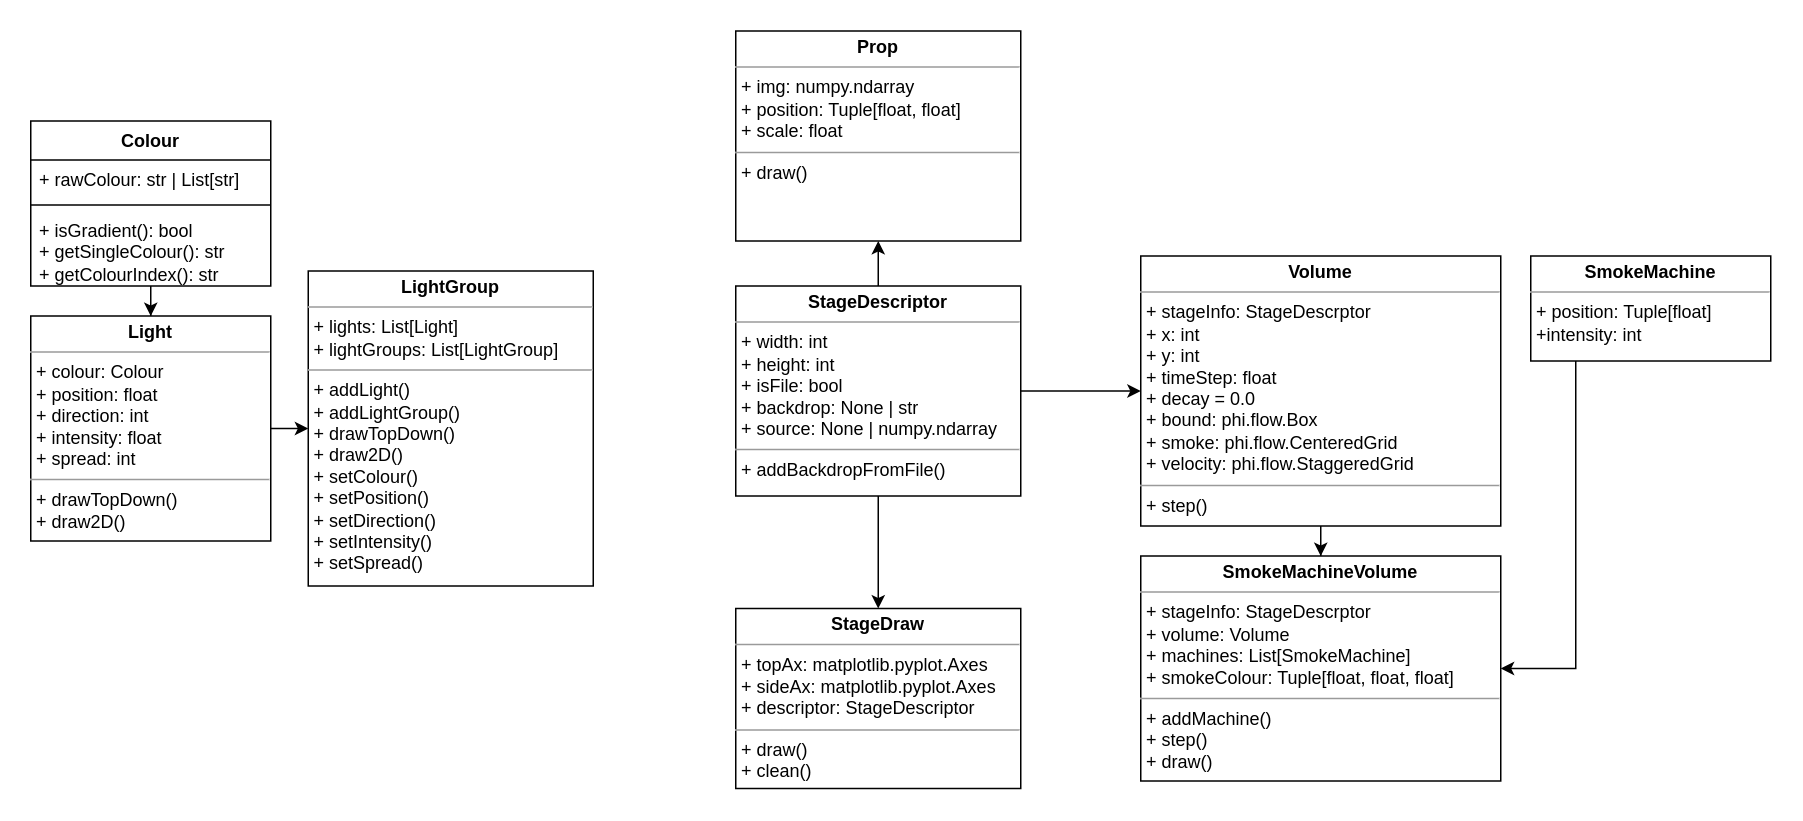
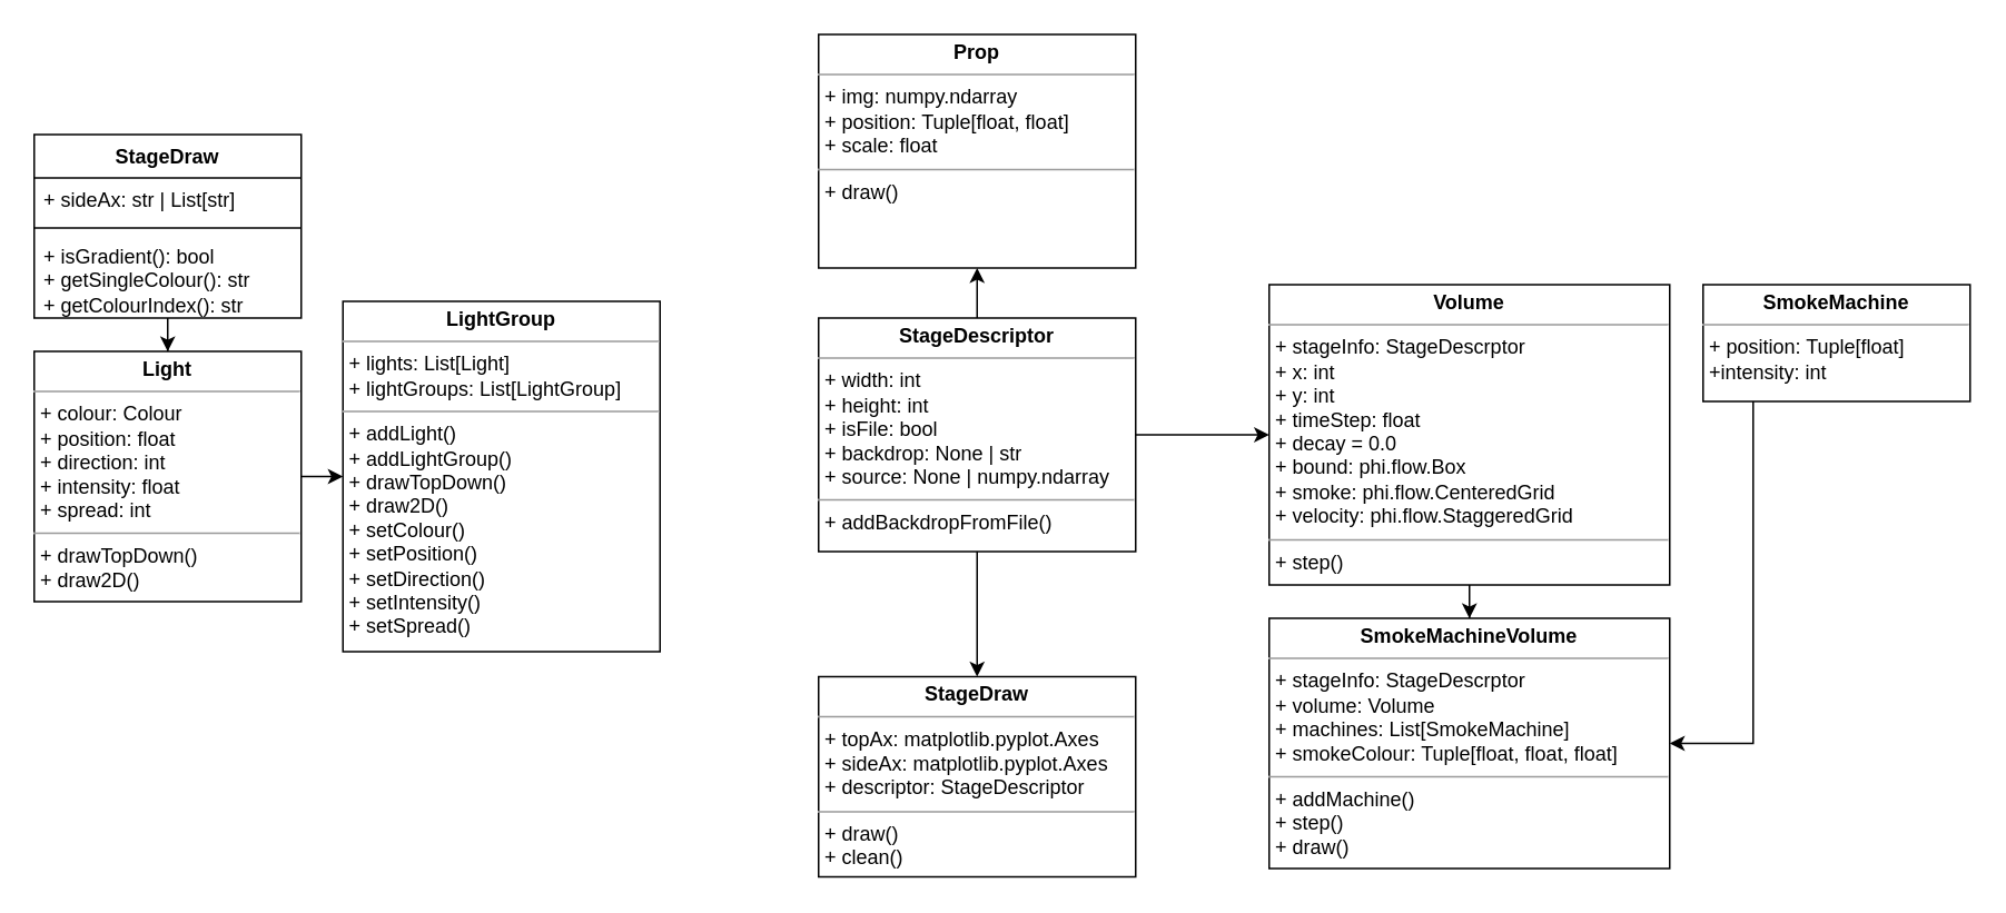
- <mxCell id="5" value="Colour" style="swimlane;fontStyle=1;align=center;verticalAlign=top;childLayout=stackLayout;horizontal=1;startSize=26;horizontalStack=0;resizeParent=1;resizeParentMax=0;resizeLast=0;collapsible=1;marginBottom=0;whiteSpace=wrap;html=1;" parent="1" vertex="1"><mxGeometry x="20" y="80" width="160" height="110" as="geometry" /></mxCell>
+ <mxCell id="5" value="StageDraw" style="swimlane;fontStyle=1;align=center;verticalAlign=top;childLayout=stackLayout;horizontal=1;startSize=26;horizontalStack=0;resizeParent=1;resizeParentMax=0;resizeLast=0;collapsible=1;marginBottom=0;whiteSpace=wrap;html=1;" parent="1" vertex="1"><mxGeometry x="20" y="80" width="160" height="110" as="geometry" /></mxCell>
- <mxCell id="6" value="+ rawColour: str | List[str]" style="text;strokeColor=none;fillColor=none;align=left;verticalAlign=top;spacingLeft=4;spacingRight=4;overflow=hidden;rotatable=0;points=[[0,0.5],[1,0.5]];portConstraint=eastwest;whiteSpace=wrap;html=1;" parent="5" vertex="1"><mxGeometry y="26" width="160" height="26" as="geometry" /></mxCell>
+ <mxCell id="6" value="+ sideAx: str | List[str]" style="text;strokeColor=none;fillColor=none;align=left;verticalAlign=top;spacingLeft=4;spacingRight=4;overflow=hidden;rotatable=0;points=[[0,0.5],[1,0.5]];portConstraint=eastwest;whiteSpace=wrap;html=1;" parent="5" vertex="1"><mxGeometry y="26" width="160" height="26" as="geometry" /></mxCell>
